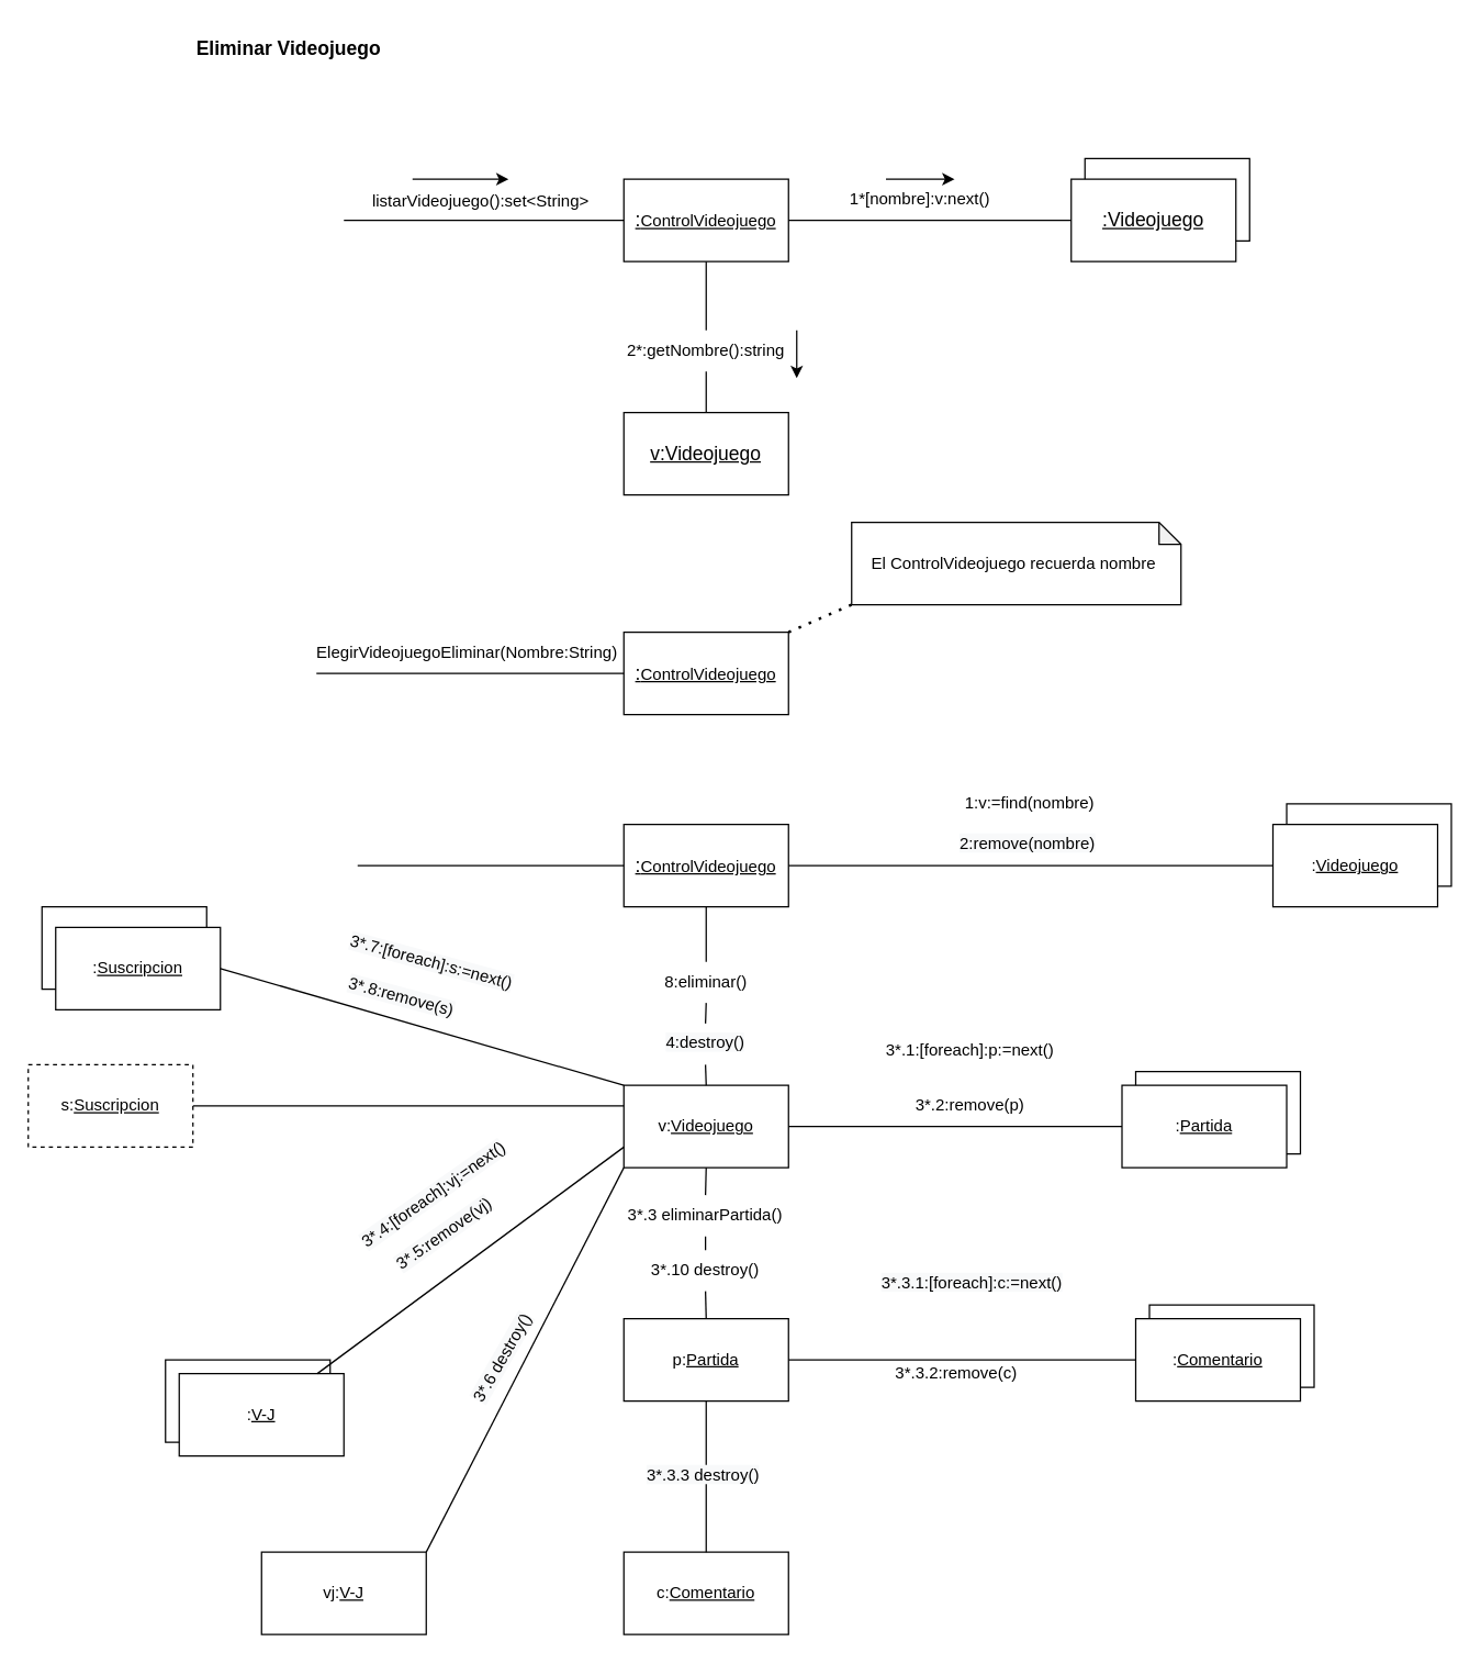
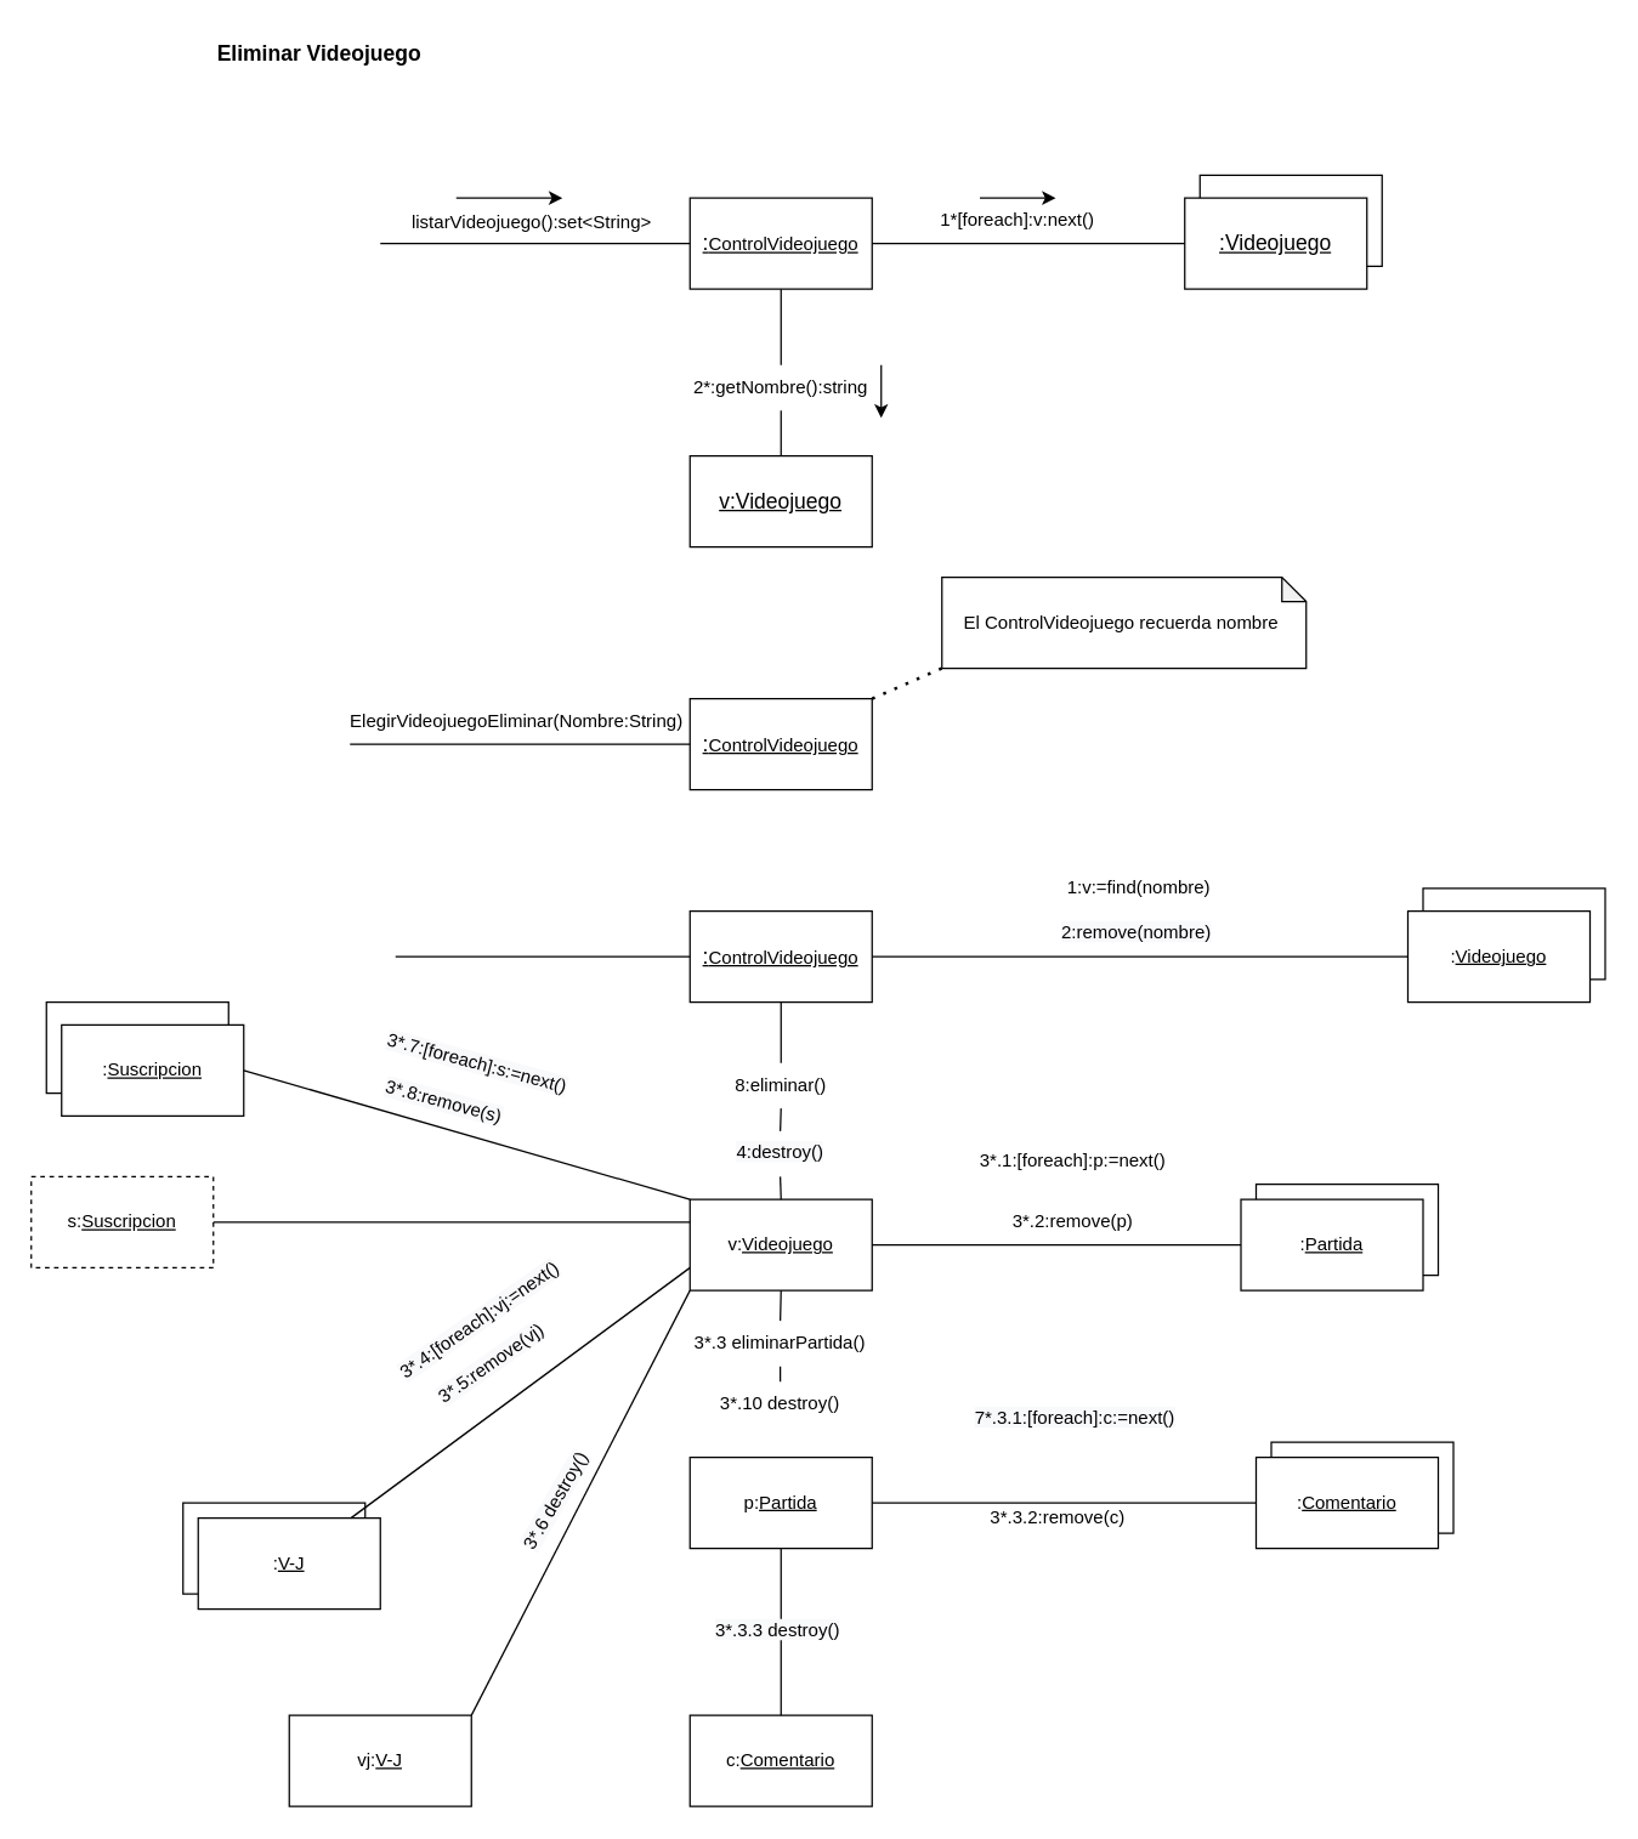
- <mxCell id="15" value="1*[nombre]:v:next()" style="text;html=1;strokeColor=none;fillColor=none;align=center;verticalAlign=middle;whiteSpace=wrap;rounded=0;fontSize=12;" vertex="1" parent="1"><mxGeometry x="610" y="130" width="120" height="30" as="geometry" /></mxCell>
+ <mxCell id="15" value="1*[foreach]:v:next()" style="text;html=1;strokeColor=none;fillColor=none;align=center;verticalAlign=middle;whiteSpace=wrap;rounded=0;fontSize=12;" vertex="1" parent="1"><mxGeometry x="610" y="130" width="120" height="30" as="geometry" /></mxCell>
- <mxCell id="48" value="&lt;span style=&quot;color: rgb(0, 0, 0); font-family: Helvetica; font-size: 12px; font-style: normal; font-variant-ligatures: normal; font-variant-caps: normal; font-weight: 400; letter-spacing: normal; orphans: 2; text-align: center; text-indent: 0px; text-transform: none; widows: 2; word-spacing: 0px; -webkit-text-stroke-width: 0px; background-color: rgb(248, 249, 250); text-decoration-thickness: initial; text-decoration-style: initial; text-decoration-color: initial; float: none; display: inline !important;&quot;&gt;3*.3.1:[foreach]:c:=next()&lt;/span&gt;" style="text;whiteSpace=wrap;html=1;fontSize=12;" vertex="1" parent="1"><mxGeometry x="640" y="920" width="150" height="30" as="geometry" /></mxCell>
+ <mxCell id="48" value="&lt;span style=&quot;color: rgb(0, 0, 0); font-family: Helvetica; font-size: 12px; font-style: normal; font-variant-ligatures: normal; font-variant-caps: normal; font-weight: 400; letter-spacing: normal; orphans: 2; text-align: center; text-indent: 0px; text-transform: none; widows: 2; word-spacing: 0px; -webkit-text-stroke-width: 0px; background-color: rgb(248, 249, 250); text-decoration-thickness: initial; text-decoration-style: initial; text-decoration-color: initial; float: none; display: inline !important;&quot;&gt;7*.3.1:[foreach]:c:=next()&lt;/span&gt;" style="text;whiteSpace=wrap;html=1;fontSize=12;" vertex="1" parent="1"><mxGeometry x="640" y="920" width="150" height="30" as="geometry" /></mxCell>
- <mxCell id="66" value="" style="endArrow=none;html=1;rounded=0;fontSize=12;entryX=0.5;entryY=1;entryDx=0;entryDy=0;exitX=0.5;exitY=0;exitDx=0;exitDy=0;" edge="1" parent="1" source="34" target="65"><mxGeometry width="50" height="50" relative="1" as="geometry"><mxPoint x="514" y="960" as="sourcePoint" /><mxPoint x="513.5" y="900" as="targetPoint" /></mxGeometry></mxCell>
